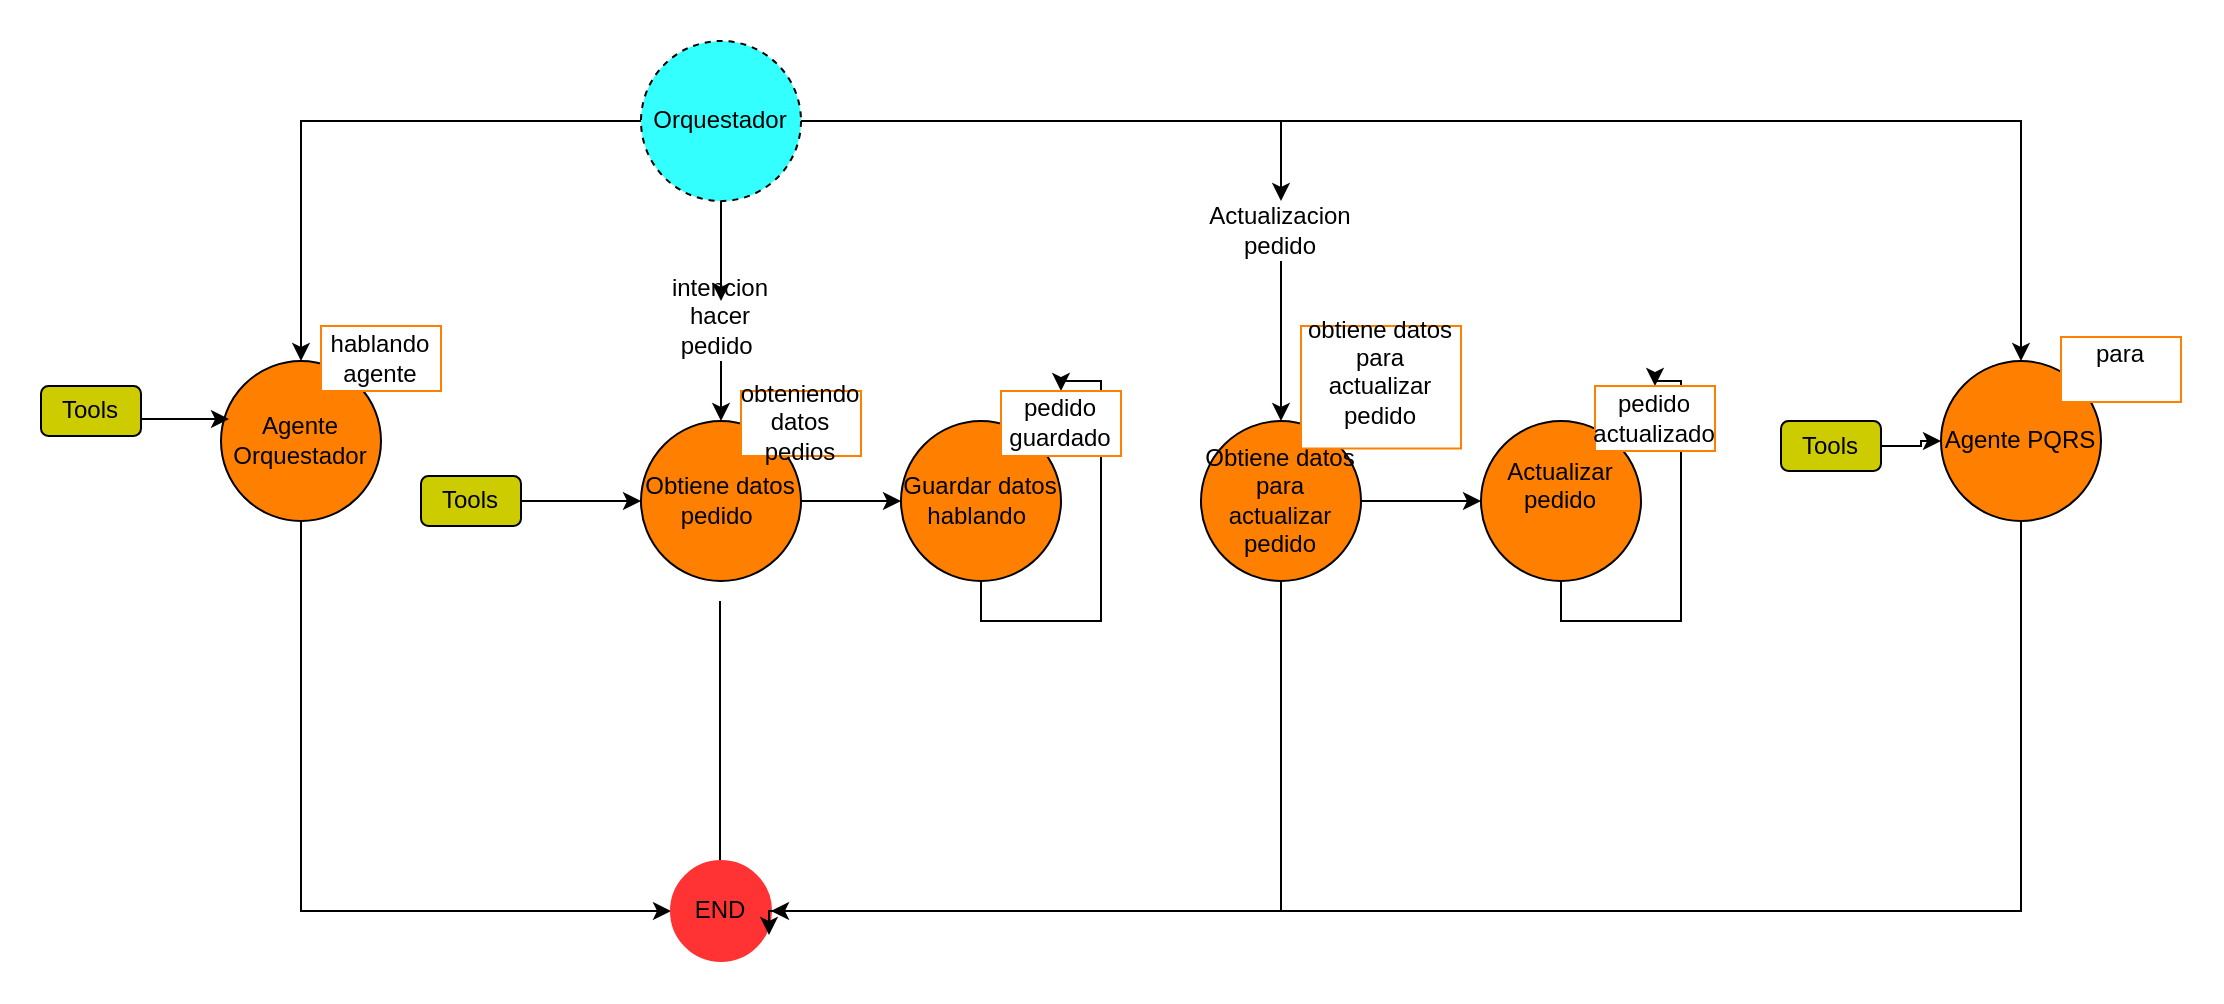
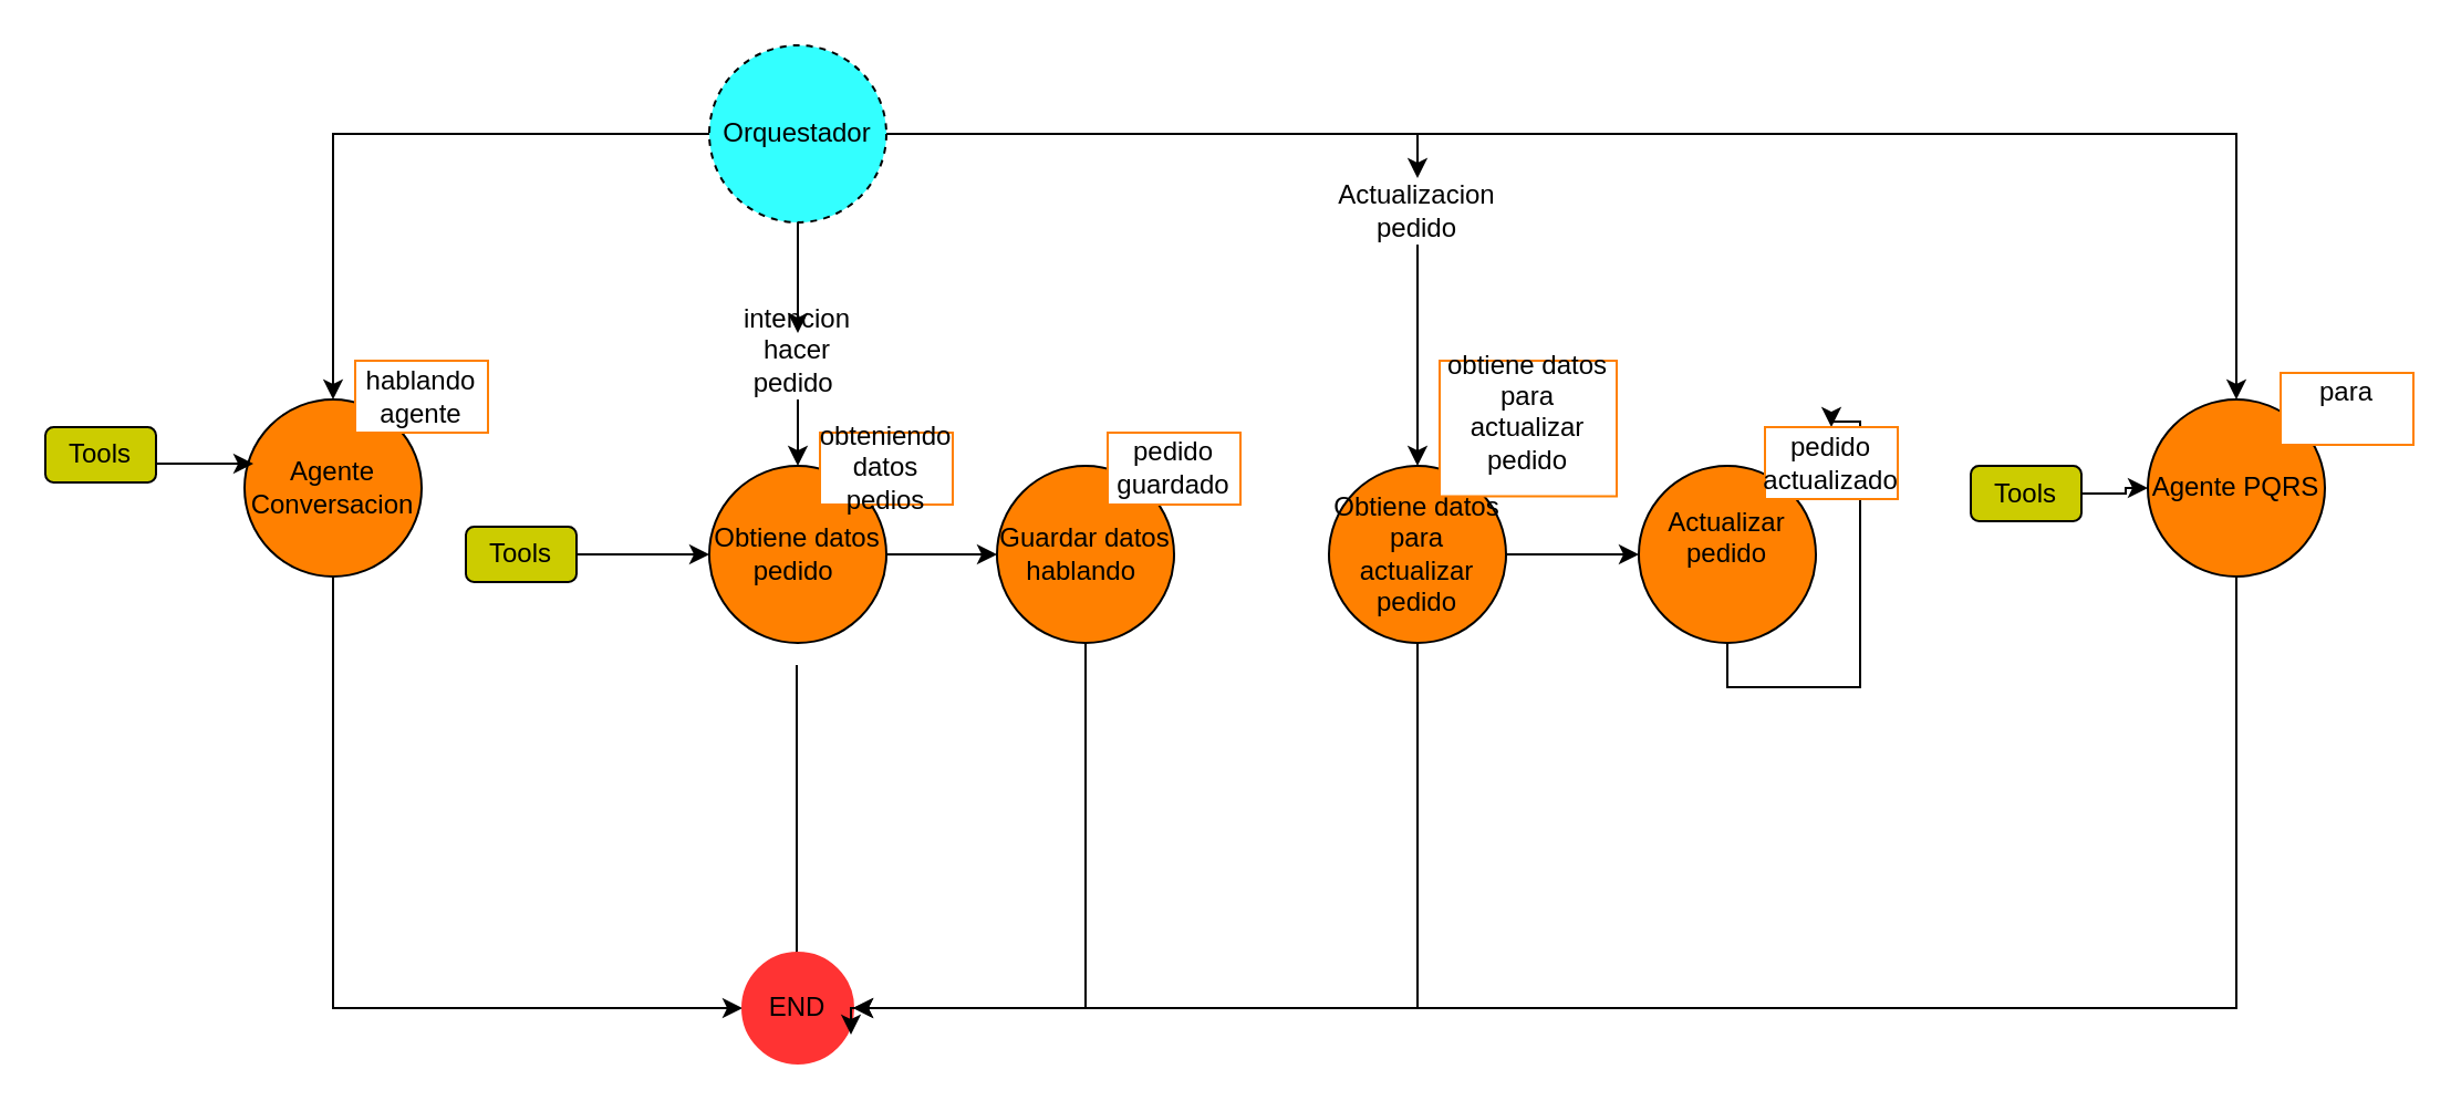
- <mxCell id="29" value="Actualizacion pedido" style="text;html=1;align=center;verticalAlign=middle;whiteSpace=wrap;rounded=0;" vertex="1" parent="1"><mxGeometry x="610" y="100" width="60" height="30" as="geometry" /></mxCell>
+ <mxCell id="29" value="Actualizacion pedido" style="text;html=1;align=center;verticalAlign=middle;whiteSpace=wrap;rounded=0;" vertex="1" parent="1"><mxGeometry x="610" y="80" width="60" height="30" as="geometry" /></mxCell>
- <mxCell id="8" value="Agente Orquestador" style="ellipse;whiteSpace=wrap;html=1;aspect=fixed;fillColor=#FF8000;" vertex="1" parent="1"><mxGeometry x="110" y="180" width="80" height="80" as="geometry" /></mxCell>
+ <mxCell id="8" value="Agente Conversacion" style="ellipse;whiteSpace=wrap;html=1;aspect=fixed;fillColor=#FF8000;" vertex="1" parent="1"><mxGeometry x="110" y="180" width="80" height="80" as="geometry" /></mxCell>
- <mxCell id="17" style="edgeStyle=orthogonalEdgeStyle;rounded=0;orthogonalLoop=1;jettySize=auto;html=1;exitX=0.5;exitY=1;exitDx=0;exitDy=0;" edge="1" parent="1" source="18" target="34"><mxGeometry relative="1" as="geometry" /></mxCell>
+ <mxCell id="17" style="edgeStyle=orthogonalEdgeStyle;rounded=0;orthogonalLoop=1;jettySize=auto;html=1;exitX=0.5;exitY=1;exitDx=0;exitDy=0;entryX=1;entryY=0.5;entryDx=0;entryDy=0;" edge="1" parent="1" source="18" target="12"><mxGeometry relative="1" as="geometry" /></mxCell>
